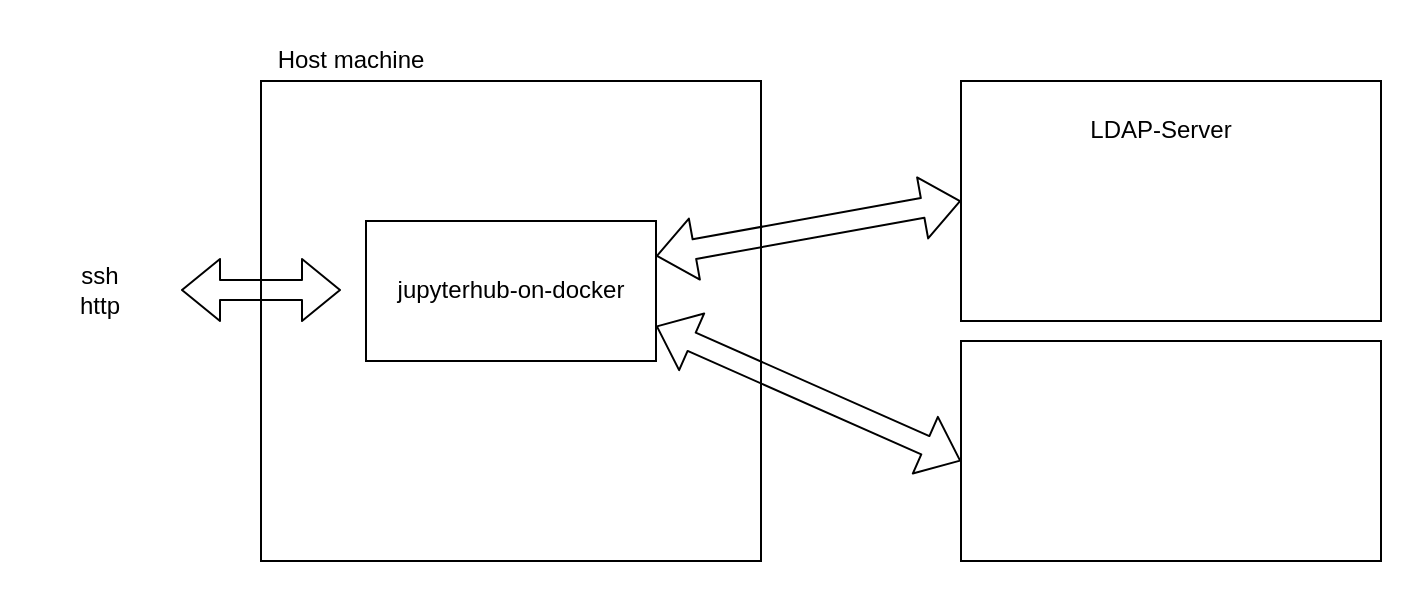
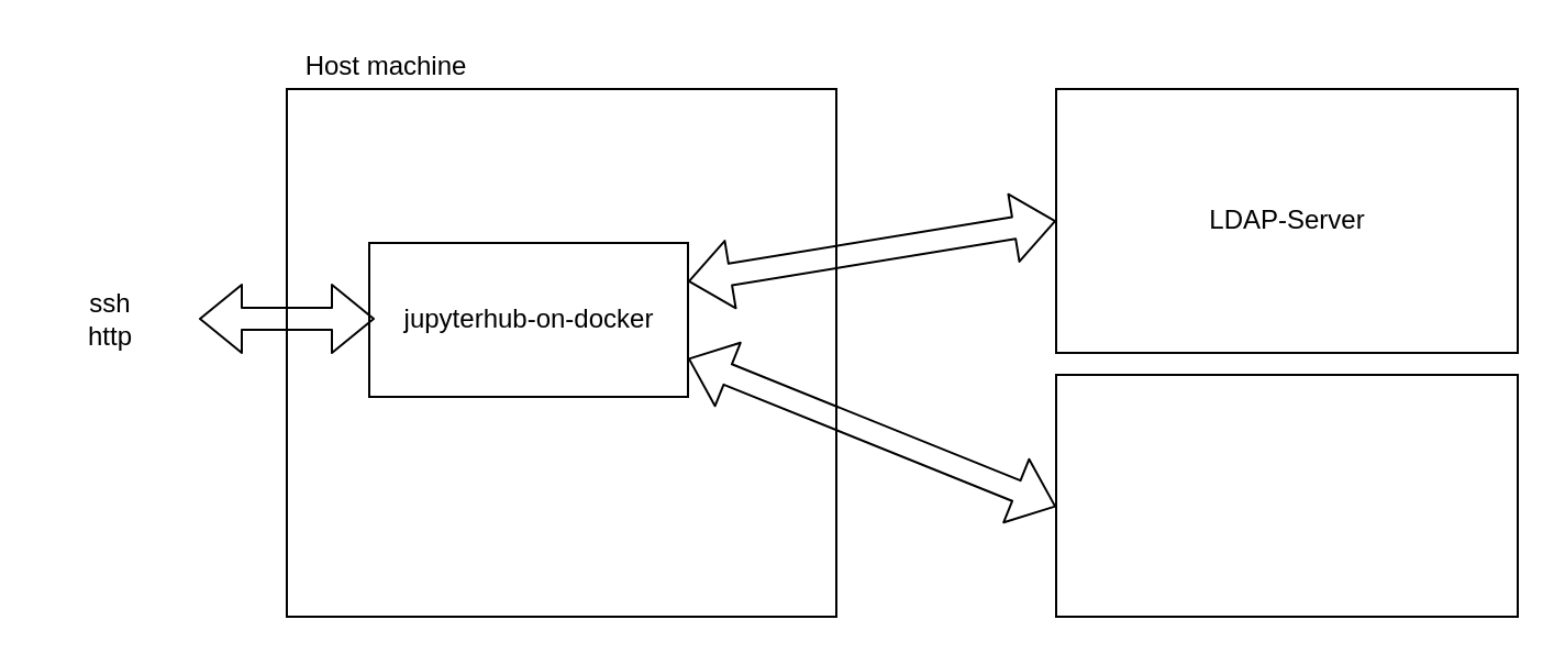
- <mxCell id="6" value="LDAP-Server" style="text;html=1;align=center;verticalAlign=middle;resizable=0;points=[];autosize=1;strokeColor=none;fillColor=none;" parent="1" vertex="1"><mxGeometry x="535" y="55" width="90" height="20" as="geometry" /></mxCell>
+ <mxCell id="6" value="LDAP-Server" style="text;html=1;align=center;verticalAlign=middle;resizable=0;points=[];autosize=1;strokeColor=none;fillColor=none;" parent="1" vertex="1"><mxGeometry x="540" y="90" width="90" height="20" as="geometry" /></mxCell>
- <mxCell id="7" value="jupyterhub-on-docker" style="rounded=0;whiteSpace=wrap;html=1;fillColor=none;" parent="1" vertex="1"><mxGeometry x="182.5" y="110" width="145" height="70" as="geometry" /></mxCell>
+ <mxCell id="7" value="jupyterhub-on-docker" style="rounded=0;whiteSpace=wrap;html=1;fillColor=none;" parent="1" vertex="1"><mxGeometry x="167.5" y="110" width="145" height="70" as="geometry" /></mxCell>
